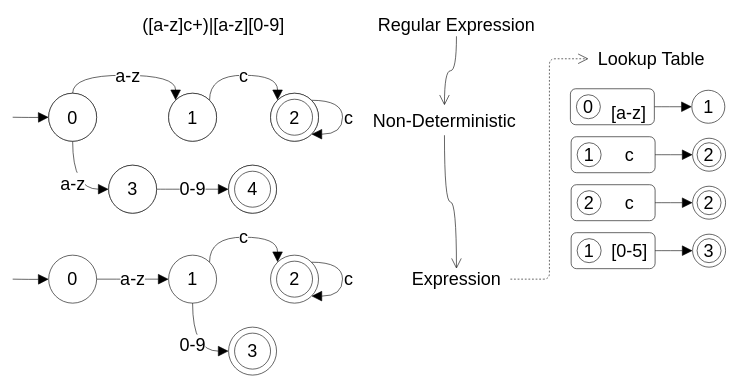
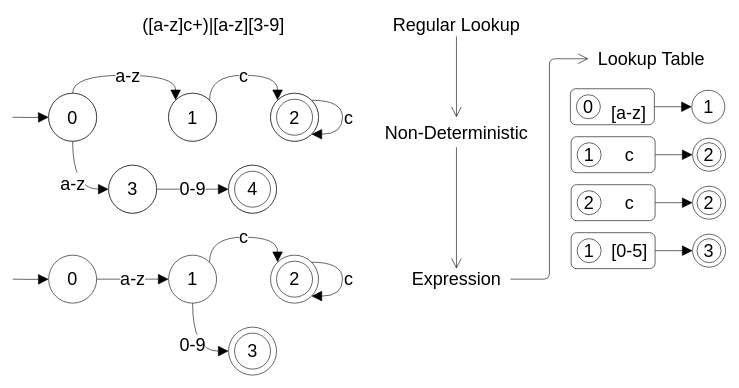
- <mxCell id="13" value="([a-z]c+)|[a-z][0-9]" style="text;html=1;strokeColor=none;fillColor=none;align=center;verticalAlign=middle;whiteSpace=wrap;rounded=0;fontSize=30;" vertex="1" parent="1"><mxGeometry x="80" y="25" width="550" height="30" as="geometry" /></mxCell>
+ <mxCell id="13" value="([a-z]c+)|[a-z][3-9]" style="text;html=1;strokeColor=none;fillColor=none;align=center;verticalAlign=middle;whiteSpace=wrap;rounded=0;fontSize=30;" vertex="1" parent="1"><mxGeometry x="80" y="25" width="550" height="30" as="geometry" /></mxCell>
- <mxCell id="35" value="Regular Expression" style="text;html=1;strokeColor=none;fillColor=none;align=center;verticalAlign=middle;whiteSpace=wrap;rounded=0;fontSize=30;" vertex="1" parent="1"><mxGeometry x="610" y="20" width="300" height="40" as="geometry" /></mxCell>
+ <mxCell id="35" value="Regular Lookup" style="text;html=1;strokeColor=none;fillColor=none;align=center;verticalAlign=middle;whiteSpace=wrap;rounded=0;fontSize=30;" vertex="1" parent="1"><mxGeometry x="610" y="20" width="300" height="40" as="geometry" /></mxCell>
- <mxCell id="31" value="Non-Deterministic" style="text;html=1;strokeColor=none;fillColor=none;align=center;verticalAlign=middle;whiteSpace=wrap;rounded=0;fontSize=30;" vertex="1" parent="1"><mxGeometry x="590" y="175" width="300" height="50" as="geometry" /></mxCell>
+ <mxCell id="31" value="Non-Deterministic" style="text;html=1;strokeColor=none;fillColor=none;align=center;verticalAlign=middle;whiteSpace=wrap;rounded=0;fontSize=30;" vertex="1" parent="1"><mxGeometry x="610" y="195" width="300" height="50" as="geometry" /></mxCell>
- <mxCell id="32" style="edgeStyle=orthogonalEdgeStyle;html=1;exitX=1;exitY=0.5;exitDx=0;exitDy=0;entryX=0;entryY=0.5;entryDx=0;entryDy=0;fontSize=30;endArrow=open;endFill=0;endSize=15;dashed=1;" edge="1" parent="1" source="33" target="56"><mxGeometry relative="1" as="geometry" /></mxCell>
+ <mxCell id="32" style="edgeStyle=orthogonalEdgeStyle;html=1;exitX=1;exitY=0.5;exitDx=0;exitDy=0;entryX=0;entryY=0.5;entryDx=0;entryDy=0;fontSize=30;endArrow=open;endFill=0;endSize=15;" edge="1" parent="1" source="33" target="56"><mxGeometry relative="1" as="geometry" /></mxCell>
